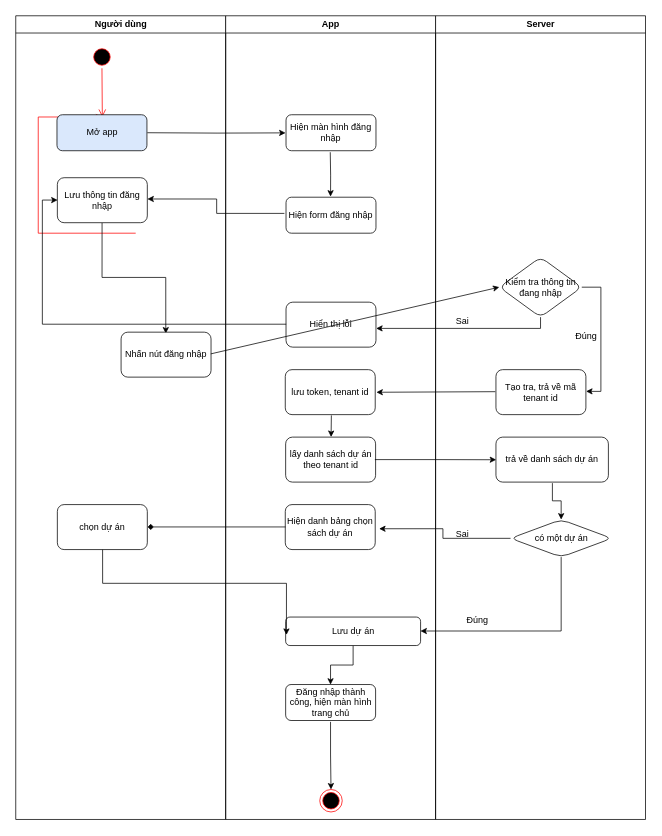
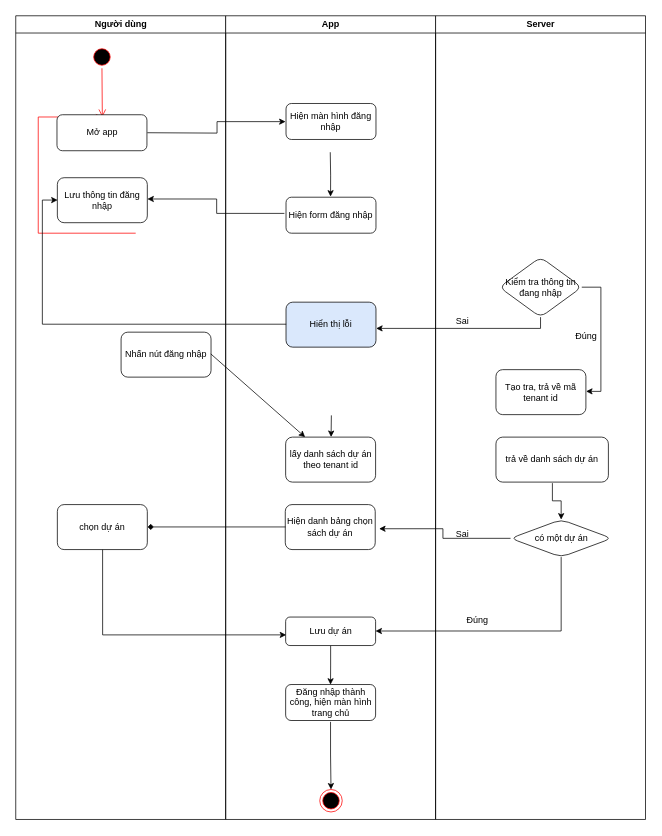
- <mxCell id="6" value="Mở app" style="rounded=1;whiteSpace=wrap;html=1;fillColor=#dae8fc;" vertex="1" parent="2"><mxGeometry x="55" y="132" width="120" height="48" as="geometry" /></mxCell>
+ <mxCell id="6" value="Mở app" style="rounded=1;whiteSpace=wrap;html=1;" vertex="1" parent="2"><mxGeometry x="55" y="132" width="120" height="48" as="geometry" /></mxCell>
- <mxCell id="13" value="Hiện màn hình đăng nhập" style="rounded=1;whiteSpace=wrap;html=1;" vertex="1" parent="11"><mxGeometry x="80.5" y="132" width="120" height="48" as="geometry" /></mxCell>
+ <mxCell id="13" value="Hiện màn hình đăng nhập" style="rounded=1;whiteSpace=wrap;html=1;" vertex="1" parent="11"><mxGeometry x="80.5" y="117" width="120" height="48" as="geometry" /></mxCell>
- <mxCell id="7" style="edgeStyle=orthogonalEdgeStyle;rounded=0;orthogonalLoop=1;jettySize=auto;html=1;entryX=0.497;entryY=0.03;entryDx=0;entryDy=0;entryPerimeter=0;exitX=0.497;exitY=1.003;exitDx=0;exitDy=0;exitPerimeter=0;" edge="1" parent="2" source="8" target="9"><mxGeometry relative="1" as="geometry" /></mxCell>
- <mxCell id="37" style="rounded=0;orthogonalLoop=1;jettySize=auto;html=1;entryX=0;entryY=0.5;entryDx=0;entryDy=0;exitX=0.997;exitY=0.483;exitDx=0;exitDy=0;exitPerimeter=0;" edge="1" parent="1" source="9" target="27"><mxGeometry relative="1" as="geometry"><mxPoint x="196" y="382" as="sourcePoint" /></mxGeometry></mxCell>
+ <mxCell id="37" style="rounded=0;orthogonalLoop=1;jettySize=auto;html=1;exitX=0.997;exitY=0.483;exitDx=0;exitDy=0;exitPerimeter=0;" edge="1" parent="1" source="9" target="17"><mxGeometry relative="1" as="geometry"><mxPoint x="196" y="382" as="sourcePoint" /></mxGeometry></mxCell>
- <mxCell id="22" value="Hiển thị lỗi" style="whiteSpace=wrap;html=1;rounded=1;" vertex="1" parent="11"><mxGeometry x="80.5" y="382" width="120" height="60" as="geometry" /></mxCell>
+ <mxCell id="22" value="Hiển thị lỗi" style="whiteSpace=wrap;html=1;rounded=1;fillColor=#dae8fc;" vertex="1" parent="11"><mxGeometry x="80.5" y="382" width="120" height="60" as="geometry" /></mxCell>
- <mxCell id="16" value="lưu token, tenant id" style="rounded=1;whiteSpace=wrap;html=1;" vertex="1" parent="11"><mxGeometry x="79.5" y="472" width="120" height="60" as="geometry" /></mxCell>
- <mxCell id="38" style="edgeStyle=none;rounded=0;orthogonalLoop=1;jettySize=auto;html=1;exitX=-0.007;exitY=0.49;exitDx=0;exitDy=0;exitPerimeter=0;entryX=1.013;entryY=0.503;entryDx=0;entryDy=0;entryPerimeter=0;" edge="1" parent="1" source="28" target="16"><mxGeometry relative="1" as="geometry" /></mxCell>
- <mxCell id="39" style="edgeStyle=orthogonalEdgeStyle;rounded=0;orthogonalLoop=1;jettySize=auto;html=1;exitX=0.992;exitY=0.5;exitDx=0;exitDy=0;exitPerimeter=0;entryX=0.002;entryY=0.503;entryDx=0;entryDy=0;entryPerimeter=0;" edge="1" parent="1" source="17" target="31"><mxGeometry relative="1" as="geometry"><mxPoint x="536" y="611" as="sourcePoint" /><mxPoint x="666" y="612" as="targetPoint" /></mxGeometry></mxCell>
- <mxCell id="19" value="Lưu dự án" style="rounded=1;whiteSpace=wrap;html=1;" vertex="1" parent="11"><mxGeometry x="80" y="802" width="180" height="38" as="geometry" /></mxCell>
+ <mxCell id="19" value="Lưu dự án" style="rounded=1;whiteSpace=wrap;html=1;" vertex="1" parent="11"><mxGeometry x="80" y="802" width="120" height="38" as="geometry" /></mxCell>
